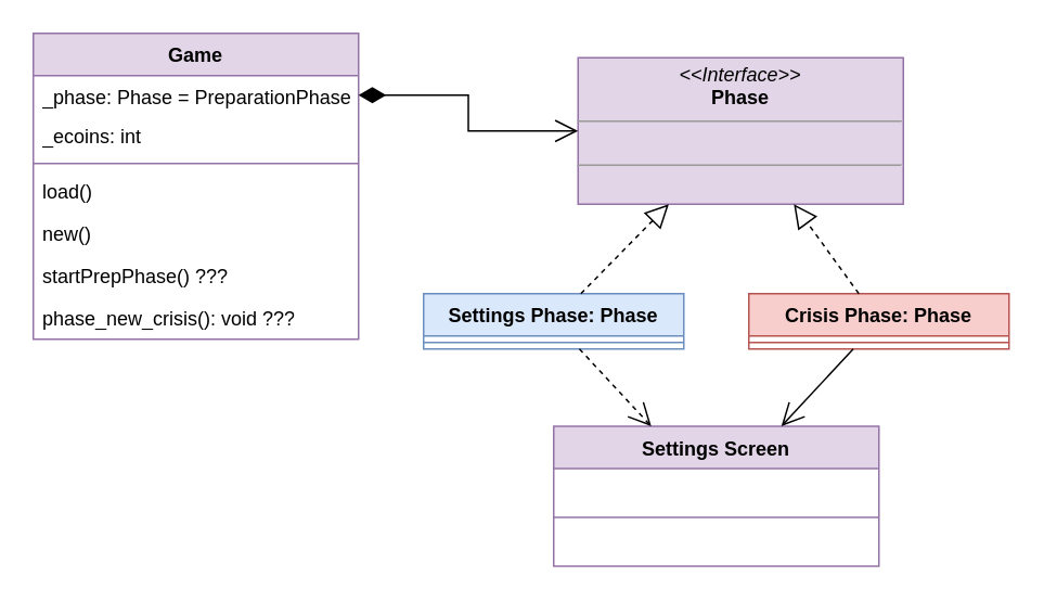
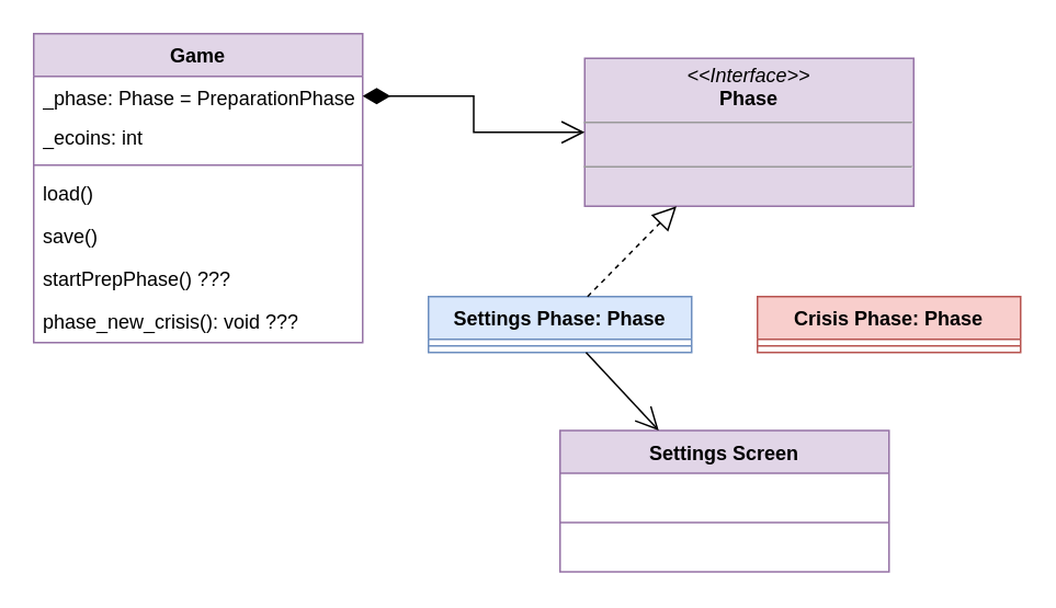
- <mxCell id="16" value="new()" style="text;strokeColor=none;fillColor=none;align=left;verticalAlign=top;spacingLeft=4;spacingRight=4;overflow=hidden;rotatable=0;points=[[0,0.5],[1,0.5]];portConstraint=eastwest;whiteSpace=wrap;html=1;" parent="11" vertex="1"><mxGeometry y="110" width="200" height="26" as="geometry" /></mxCell>
+ <mxCell id="16" value="save()" style="text;strokeColor=none;fillColor=none;align=left;verticalAlign=top;spacingLeft=4;spacingRight=4;overflow=hidden;rotatable=0;points=[[0,0.5],[1,0.5]];portConstraint=eastwest;whiteSpace=wrap;html=1;" parent="11" vertex="1"><mxGeometry y="110" width="200" height="26" as="geometry" /></mxCell>
- <mxCell id="21" value="" style="endArrow=block;dashed=1;endFill=0;endSize=12;html=1;rounded=0;" parent="1" source="2" target="19" edge="1"><mxGeometry width="160" relative="1" as="geometry"><mxPoint x="355" y="151.5" as="sourcePoint" /><mxPoint x="399" y="90.5" as="targetPoint" /></mxGeometry></mxCell>
- <mxCell id="10" value="" style="endArrow=open;endFill=1;endSize=12;html=1;rounded=0;dashed=1;" parent="1" source="4" target="6" edge="1"><mxGeometry width="160" relative="1" as="geometry"><mxPoint x="413" y="221.5" as="sourcePoint" /><mxPoint x="83" y="236.5" as="targetPoint" /></mxGeometry></mxCell>
+ <mxCell id="10" value="" style="endArrow=open;endFill=1;endSize=12;html=1;rounded=0;" parent="1" source="4" target="6" edge="1"><mxGeometry width="160" relative="1" as="geometry"><mxPoint x="413" y="221.5" as="sourcePoint" /><mxPoint x="83" y="236.5" as="targetPoint" /></mxGeometry></mxCell>
- <mxCell id="22" value="" style="endArrow=open;endFill=1;endSize=12;html=1;rounded=0;" parent="1" source="2" target="6" edge="1"><mxGeometry width="160" relative="1" as="geometry"><mxPoint x="406" y="271.5" as="sourcePoint" /><mxPoint x="553" y="251.5" as="targetPoint" /></mxGeometry></mxCell>
